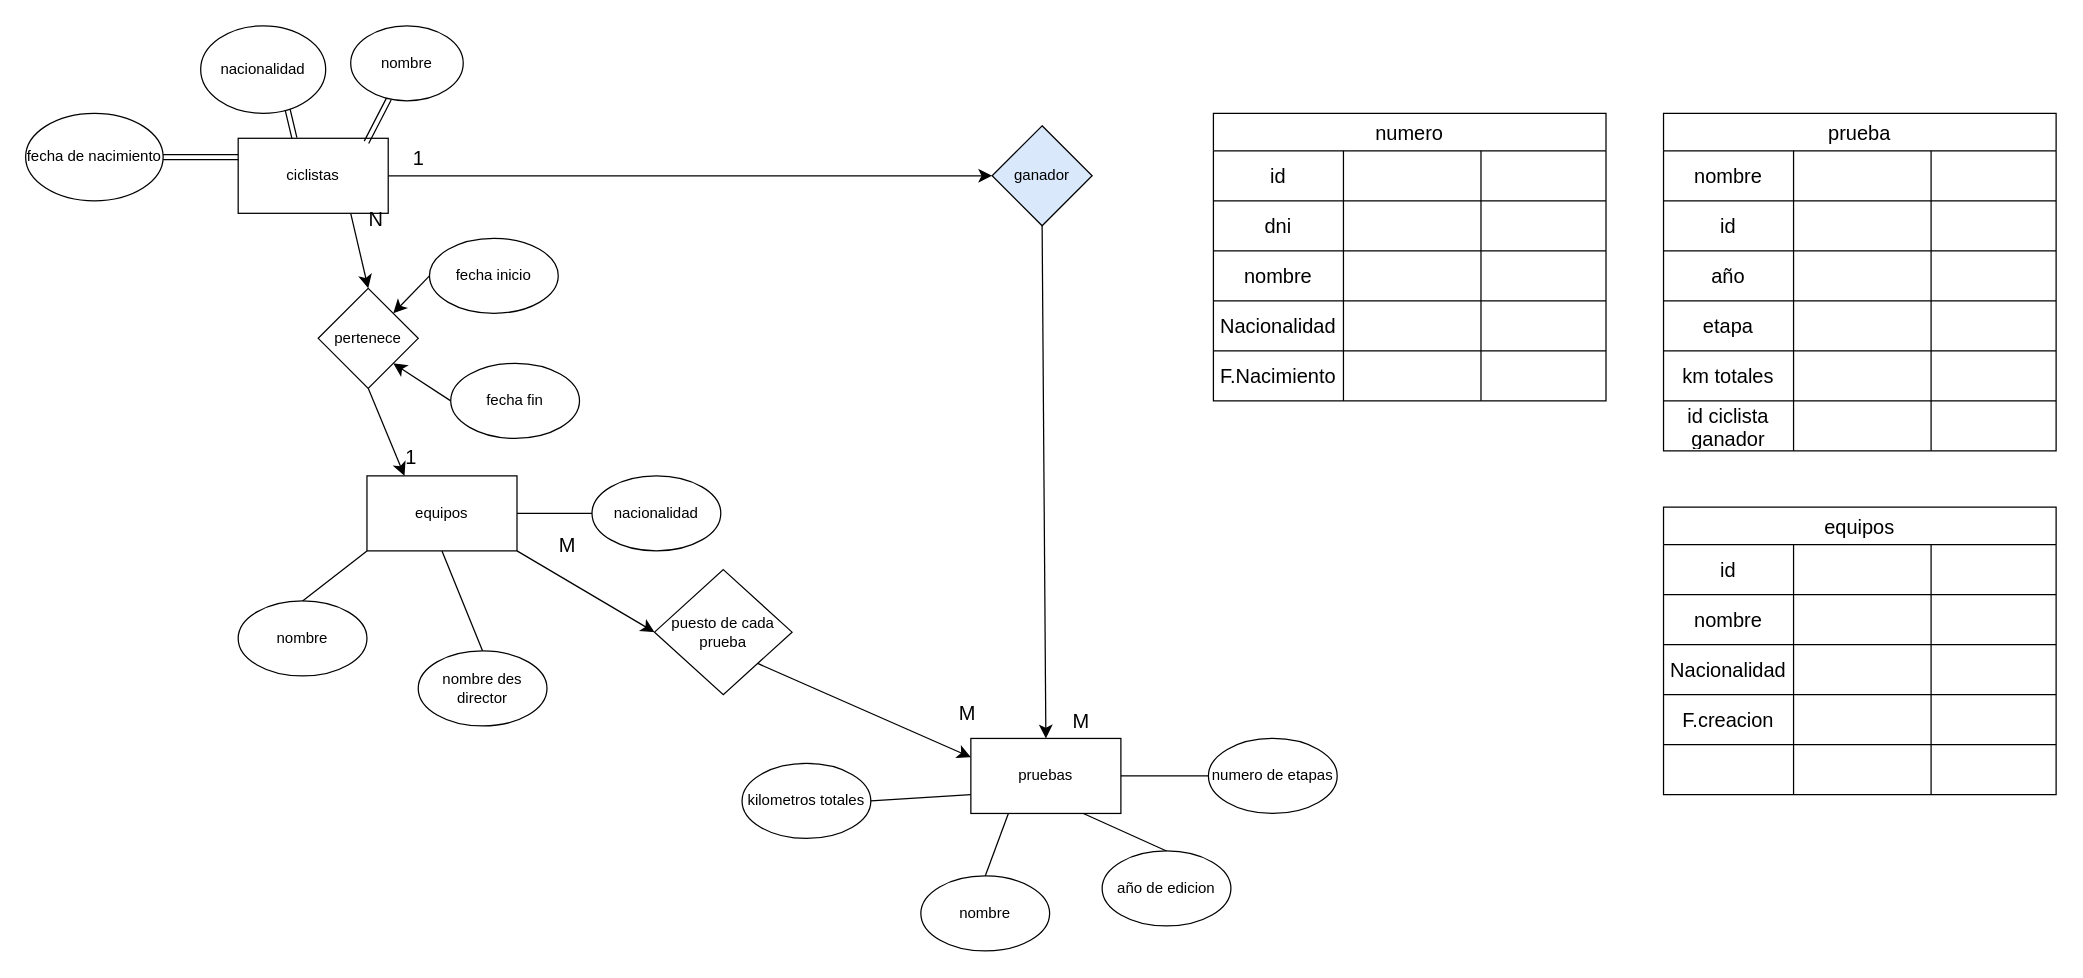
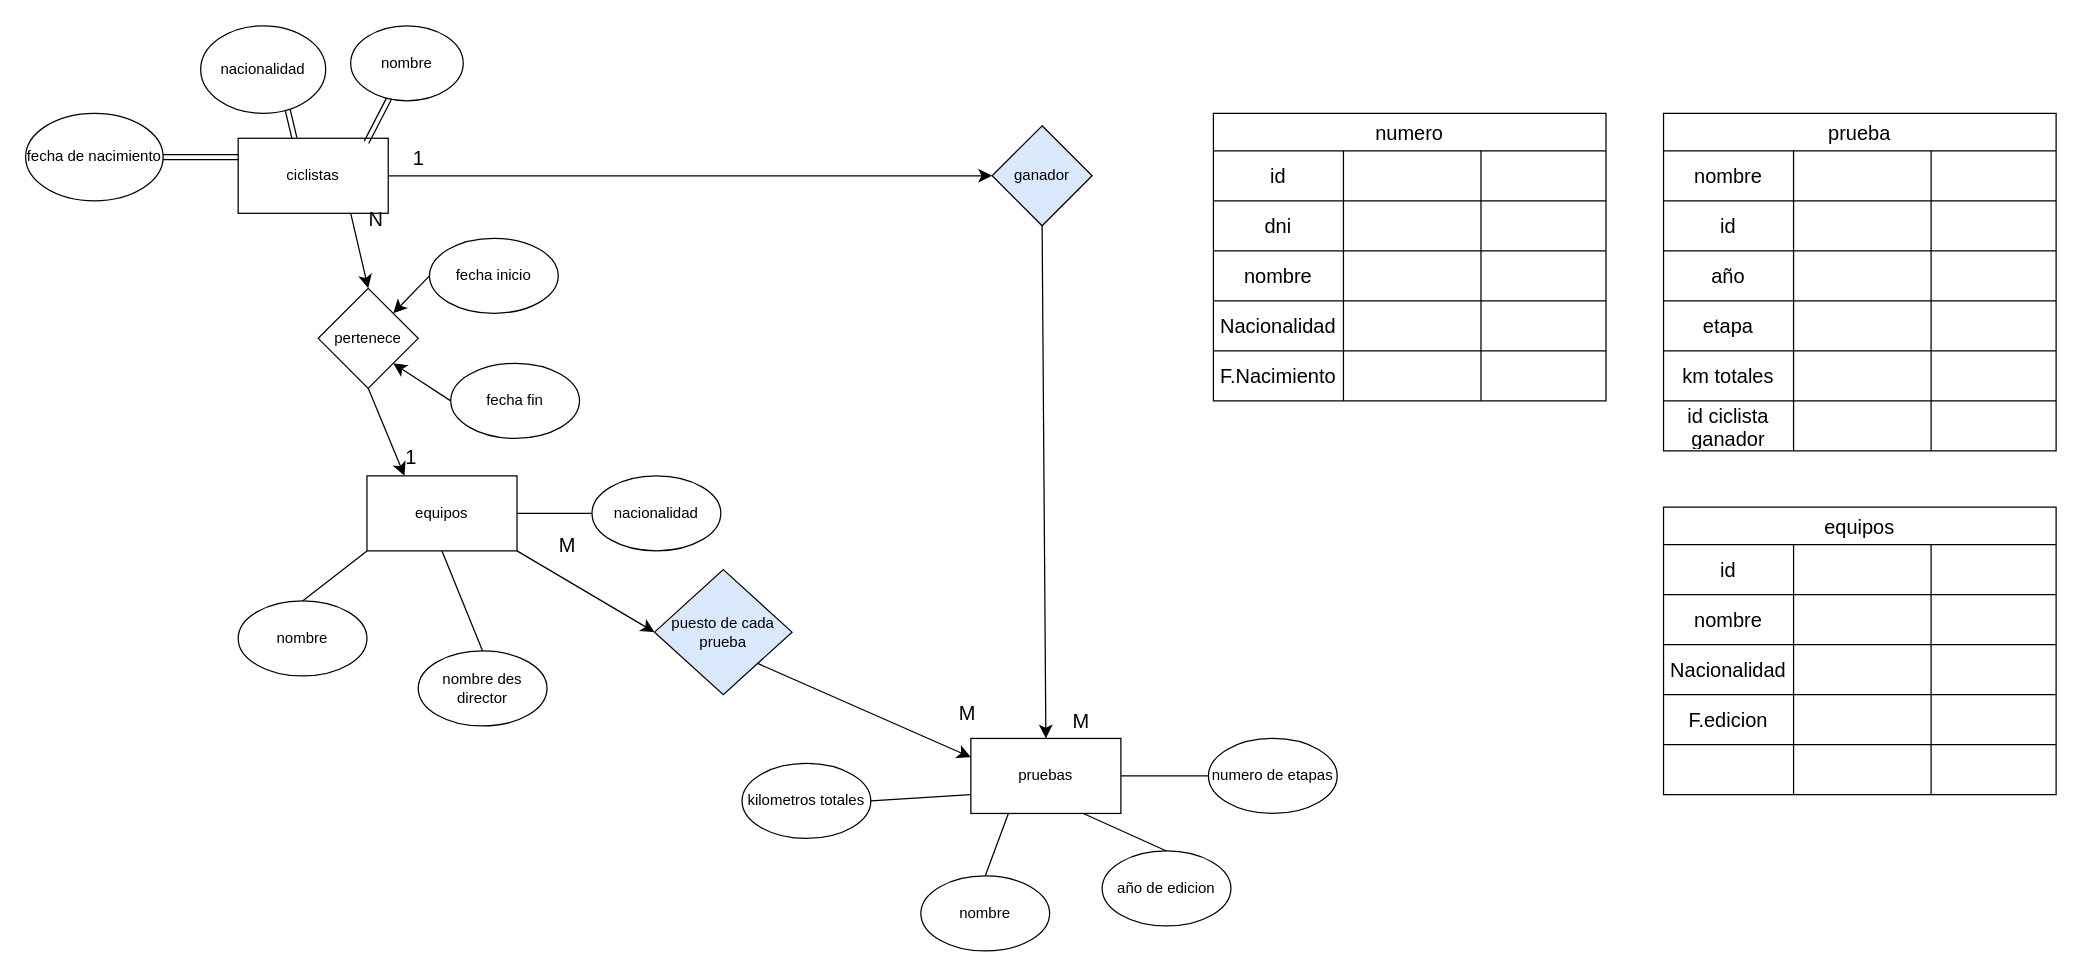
- <mxCell id="35" value="puesto de cada prueba" style="rhombus;whiteSpace=wrap;html=1;" parent="1" vertex="1"><mxGeometry x="523" y="455" width="110" height="100" as="geometry" /></mxCell>
+ <mxCell id="35" value="puesto de cada prueba" style="rhombus;whiteSpace=wrap;html=1;fillColor=#dae8fc;" parent="1" vertex="1"><mxGeometry x="523" y="455" width="110" height="100" as="geometry" /></mxCell>
- <mxCell id="104" value="F.creacion" style="shape=partialRectangle;html=1;whiteSpace=wrap;connectable=0;strokeColor=inherit;overflow=hidden;fillColor=none;top=0;left=0;bottom=0;right=0;pointerEvents=1;fontSize=16;" parent="103" vertex="1"><mxGeometry width="104" height="40" as="geometry"><mxRectangle width="104" height="40" as="alternateBounds" /></mxGeometry></mxCell>
+ <mxCell id="104" value="F.edicion" style="shape=partialRectangle;html=1;whiteSpace=wrap;connectable=0;strokeColor=inherit;overflow=hidden;fillColor=none;top=0;left=0;bottom=0;right=0;pointerEvents=1;fontSize=16;" parent="103" vertex="1"><mxGeometry width="104" height="40" as="geometry"><mxRectangle width="104" height="40" as="alternateBounds" /></mxGeometry></mxCell>
